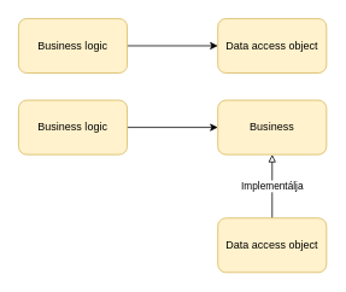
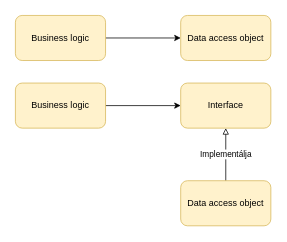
- <mxCell id="7" value="Business" style="rounded=1;whiteSpace=wrap;html=1;fillColor=#fff2cc;strokeColor=#d6b656;" vertex="1" parent="1"><mxGeometry x="240" y="110" width="120" height="60" as="geometry" /></mxCell>
+ <mxCell id="7" value="Interface" style="rounded=1;whiteSpace=wrap;html=1;fillColor=#fff2cc;strokeColor=#d6b656;" vertex="1" parent="1"><mxGeometry x="240" y="110" width="120" height="60" as="geometry" /></mxCell>
